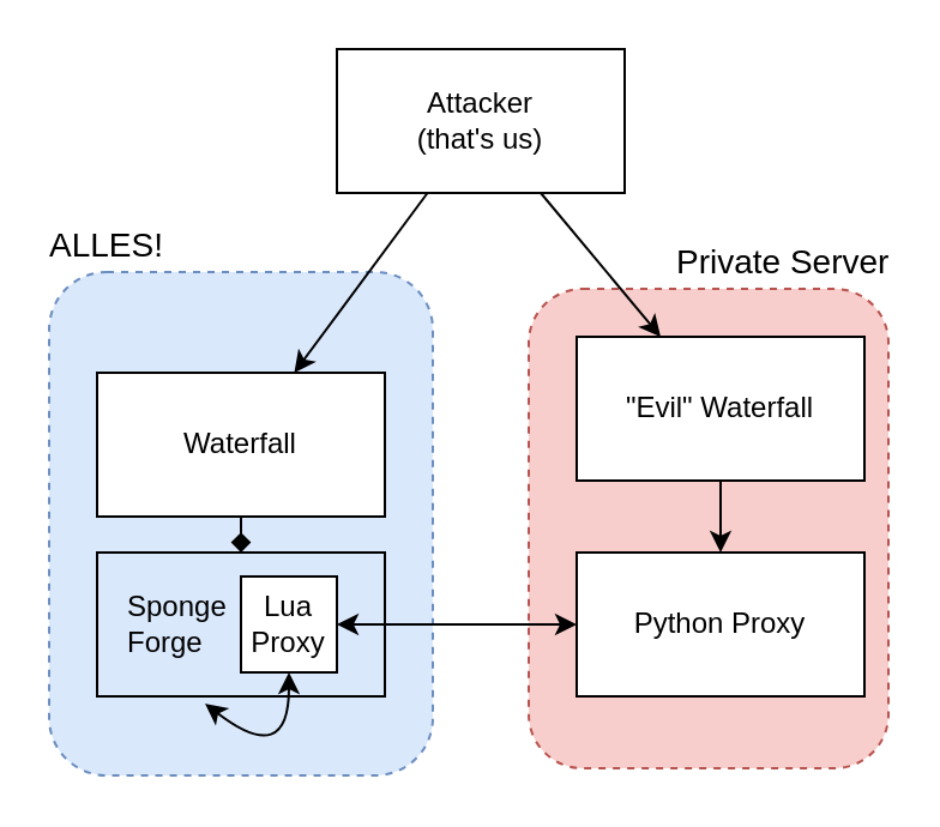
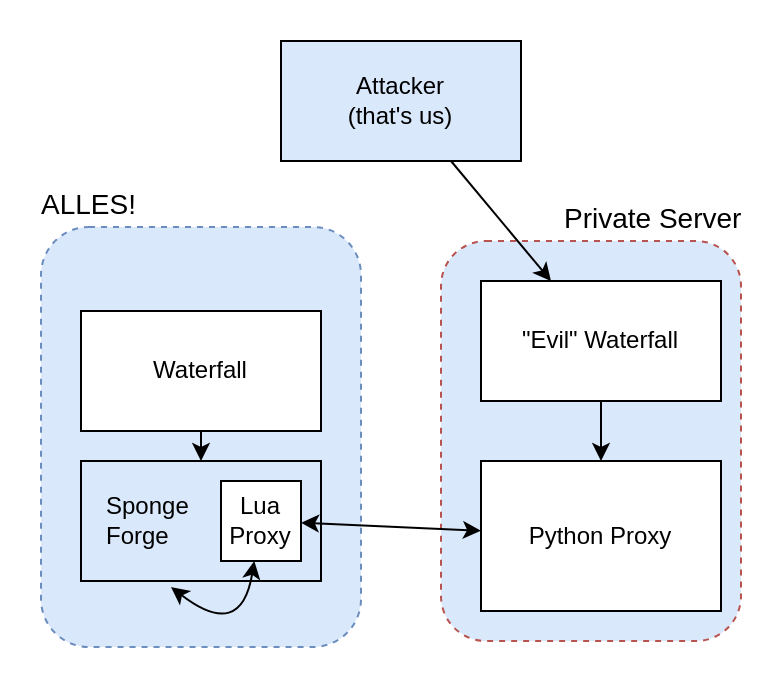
- <mxCell id="9" value="Attacker&lt;br&gt;(that's us)" style="rounded=0;whiteSpace=wrap;html=1;" parent="1" vertex="1"><mxGeometry x="140" y="20" width="120" height="60" as="geometry" /></mxCell>
+ <mxCell id="9" value="Attacker&lt;br&gt;(that's us)" style="rounded=0;whiteSpace=wrap;html=1;fillColor=#dae8fc;" parent="1" vertex="1"><mxGeometry x="140" y="20" width="120" height="60" as="geometry" /></mxCell>
- <mxCell id="7" style="edgeStyle=none;rounded=0;jumpStyle=none;orthogonalLoop=1;jettySize=auto;html=1;" parent="1" source="9" target="5" edge="1"><mxGeometry relative="1" as="geometry" /></mxCell>
- <mxCell id="2" value="Private Server" style="rounded=1;whiteSpace=wrap;html=1;dashed=1;align=left;fillColor=#f8cecc;strokeColor=#b85450;labelPosition=right;verticalLabelPosition=top;verticalAlign=bottom;fontSize=14;spacingLeft=-90;" parent="1" vertex="1"><mxGeometry x="220" y="120" width="150" height="200" as="geometry" /></mxCell>
+ <mxCell id="2" value="Private Server" style="rounded=1;whiteSpace=wrap;html=1;dashed=1;align=left;fillColor=#dae8fc;strokeColor=#b85450;labelPosition=right;verticalLabelPosition=top;verticalAlign=bottom;fontSize=14;spacingLeft=-90;" parent="1" vertex="1"><mxGeometry x="220" y="120" width="150" height="200" as="geometry" /></mxCell>
- <mxCell id="4" style="edgeStyle=none;rounded=0;jumpStyle=none;orthogonalLoop=1;jettySize=auto;html=1;endArrow=diamond;" parent="1" source="5" target="6" edge="1"><mxGeometry relative="1" as="geometry" /></mxCell>
+ <mxCell id="4" style="edgeStyle=none;rounded=0;jumpStyle=none;orthogonalLoop=1;jettySize=auto;html=1;" parent="1" source="5" target="6" edge="1"><mxGeometry relative="1" as="geometry" /></mxCell>
- <mxCell id="12" value="Lua Proxy" style="rounded=0;whiteSpace=wrap;html=1;" parent="1" vertex="1"><mxGeometry x="100" y="240" width="40" height="40" as="geometry" /></mxCell>
+ <mxCell id="12" value="Lua Proxy" style="rounded=0;whiteSpace=wrap;html=1;" parent="1" vertex="1"><mxGeometry x="110" y="240" width="40" height="40" as="geometry" /></mxCell>
- <mxCell id="13" value="Python Proxy" style="rounded=0;whiteSpace=wrap;html=1;" parent="1" vertex="1"><mxGeometry x="240" y="230" width="120" height="60" as="geometry" /></mxCell>
+ <mxCell id="13" value="Python Proxy" style="rounded=0;whiteSpace=wrap;html=1;" parent="1" vertex="1"><mxGeometry x="240" y="230" width="120" height="75" as="geometry" /></mxCell>
